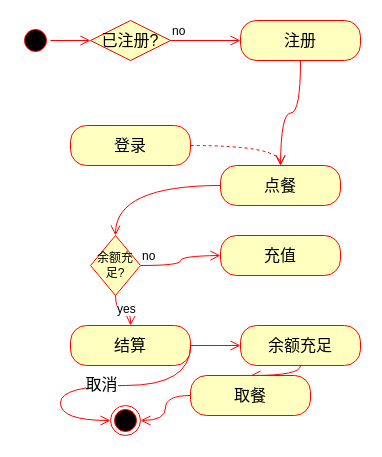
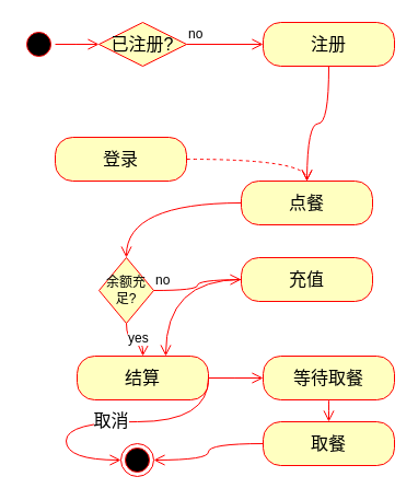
- <mxCell id="6" value="登录" style="rounded=1;whiteSpace=wrap;html=1;arcSize=40;fontColor=#000000;fillColor=#ffffc0;strokeColor=#ff0000;fontSize=16;" vertex="1" parent="1"><mxGeometry x="70" y="125" width="120" height="40" as="geometry" /></mxCell>
+ <mxCell id="6" value="登录" style="rounded=1;whiteSpace=wrap;html=1;arcSize=40;fontColor=#000000;fillColor=#ffffc0;strokeColor=#ff0000;fontSize=16;" vertex="1" parent="1"><mxGeometry x="50" y="125" width="120" height="40" as="geometry" /></mxCell>
+ <mxCell id="17" value="" style="edgeStyle=orthogonalEdgeStyle;html=1;verticalAlign=bottom;endArrow=open;endSize=8;strokeColor=#ff0000;rounded=0;fontSize=12;curved=1;entryX=0.675;entryY=0;entryDx=0;entryDy=0;entryPerimeter=0;" edge="1" source="16" parent="1" target="15"><mxGeometry relative="1" as="geometry"><mxPoint x="280" y="335" as="targetPoint" /></mxGeometry></mxCell>
- <mxCell id="21" value="余额充足" style="rounded=1;whiteSpace=wrap;html=1;arcSize=40;fontColor=#000000;fillColor=#ffffc0;strokeColor=#ff0000;fontSize=16;" vertex="1" parent="1"><mxGeometry x="240" y="325" width="120" height="40" as="geometry" /></mxCell>
+ <mxCell id="21" value="等待取餐" style="rounded=1;whiteSpace=wrap;html=1;arcSize=40;fontColor=#000000;fillColor=#ffffc0;strokeColor=#ff0000;fontSize=16;" vertex="1" parent="1"><mxGeometry x="240" y="325" width="120" height="40" as="geometry" /></mxCell>
- <mxCell id="24" value="取餐" style="rounded=1;whiteSpace=wrap;html=1;arcSize=40;fontColor=#000000;fillColor=#ffffc0;strokeColor=#ff0000;fontSize=16;" vertex="1" parent="1"><mxGeometry x="190" y="375" width="120" height="40" as="geometry" /></mxCell>
+ <mxCell id="24" value="取餐" style="rounded=1;whiteSpace=wrap;html=1;arcSize=40;fontColor=#000000;fillColor=#ffffc0;strokeColor=#ff0000;fontSize=16;" vertex="1" parent="1"><mxGeometry x="240" y="385" width="120" height="40" as="geometry" /></mxCell>
